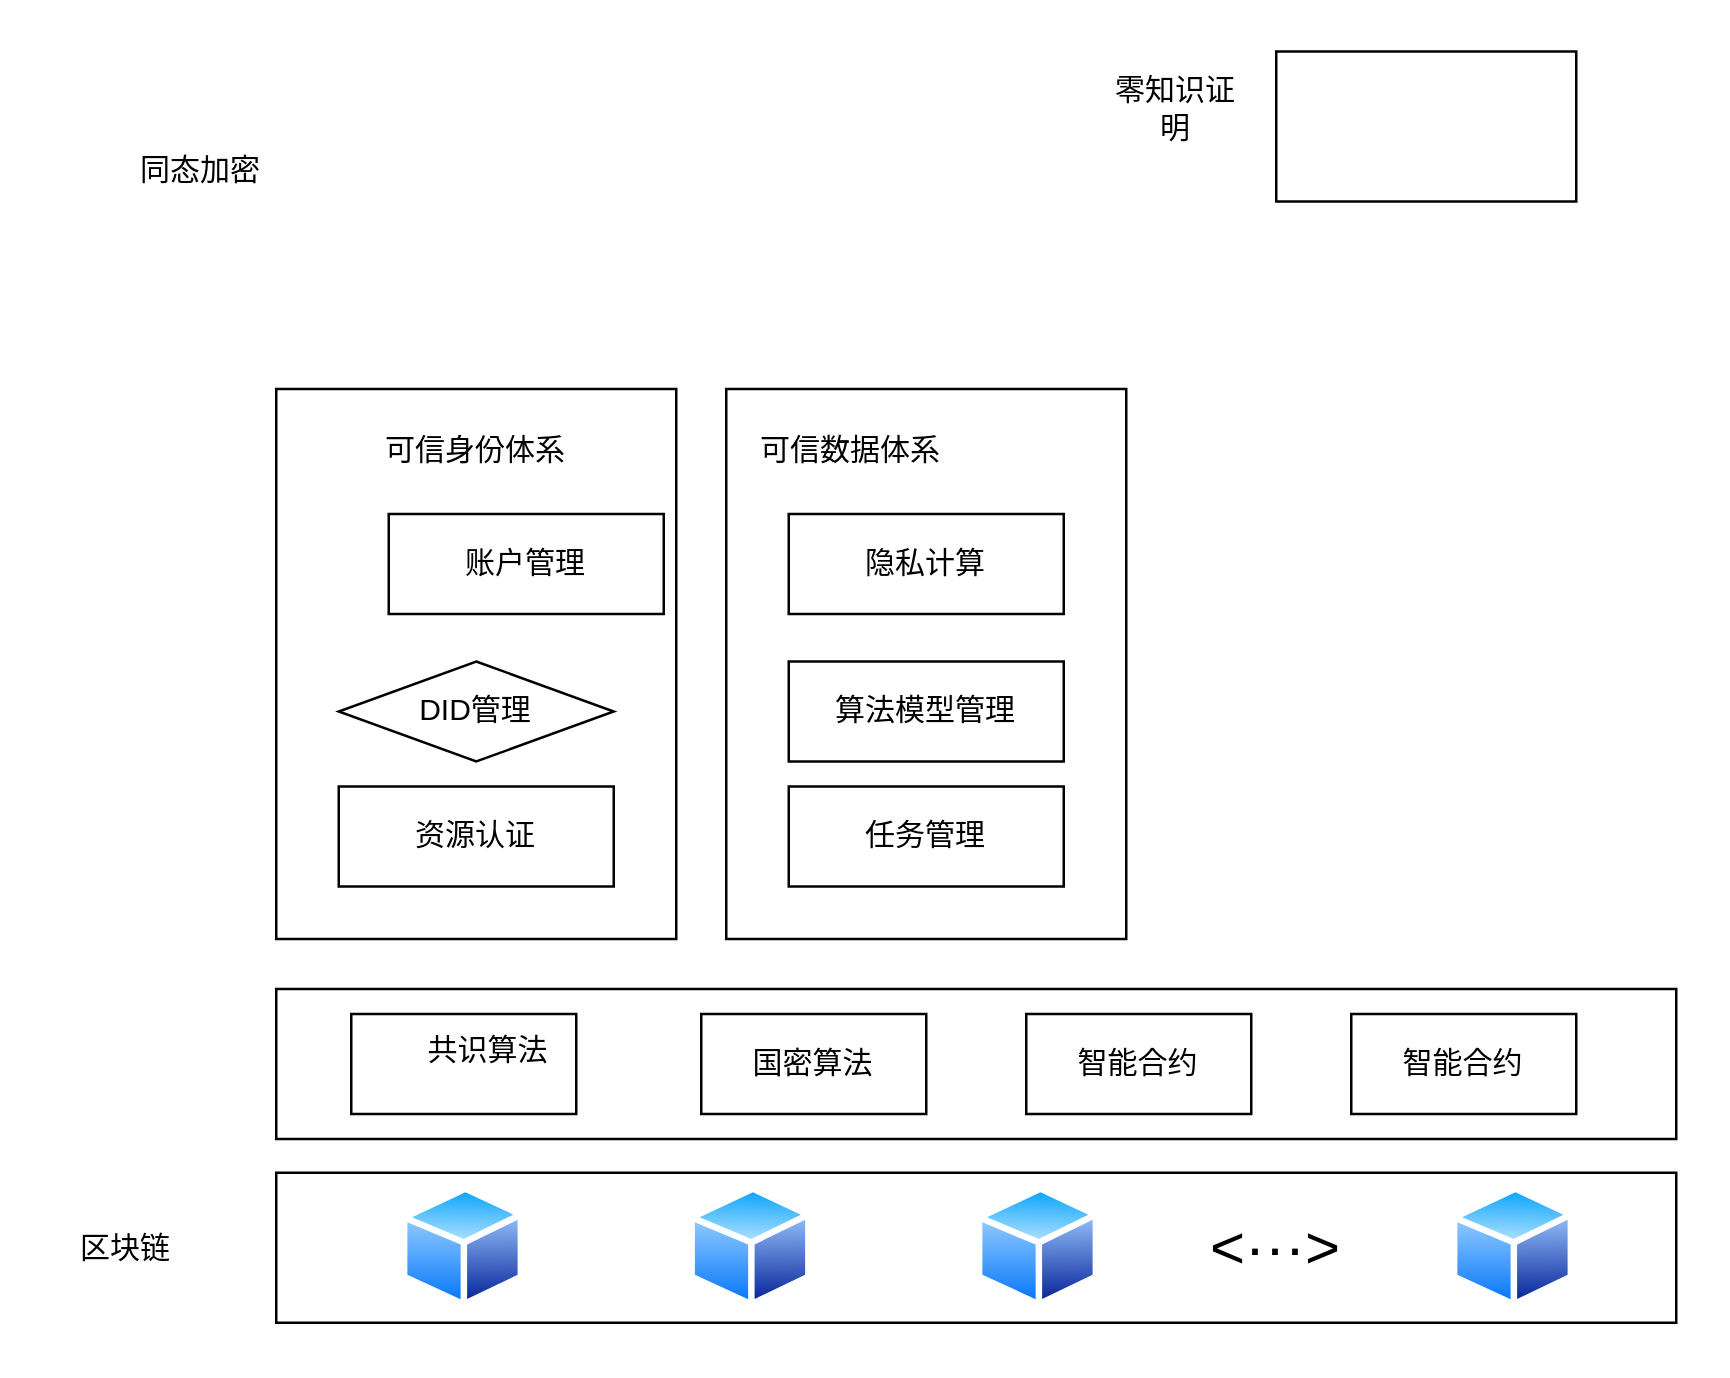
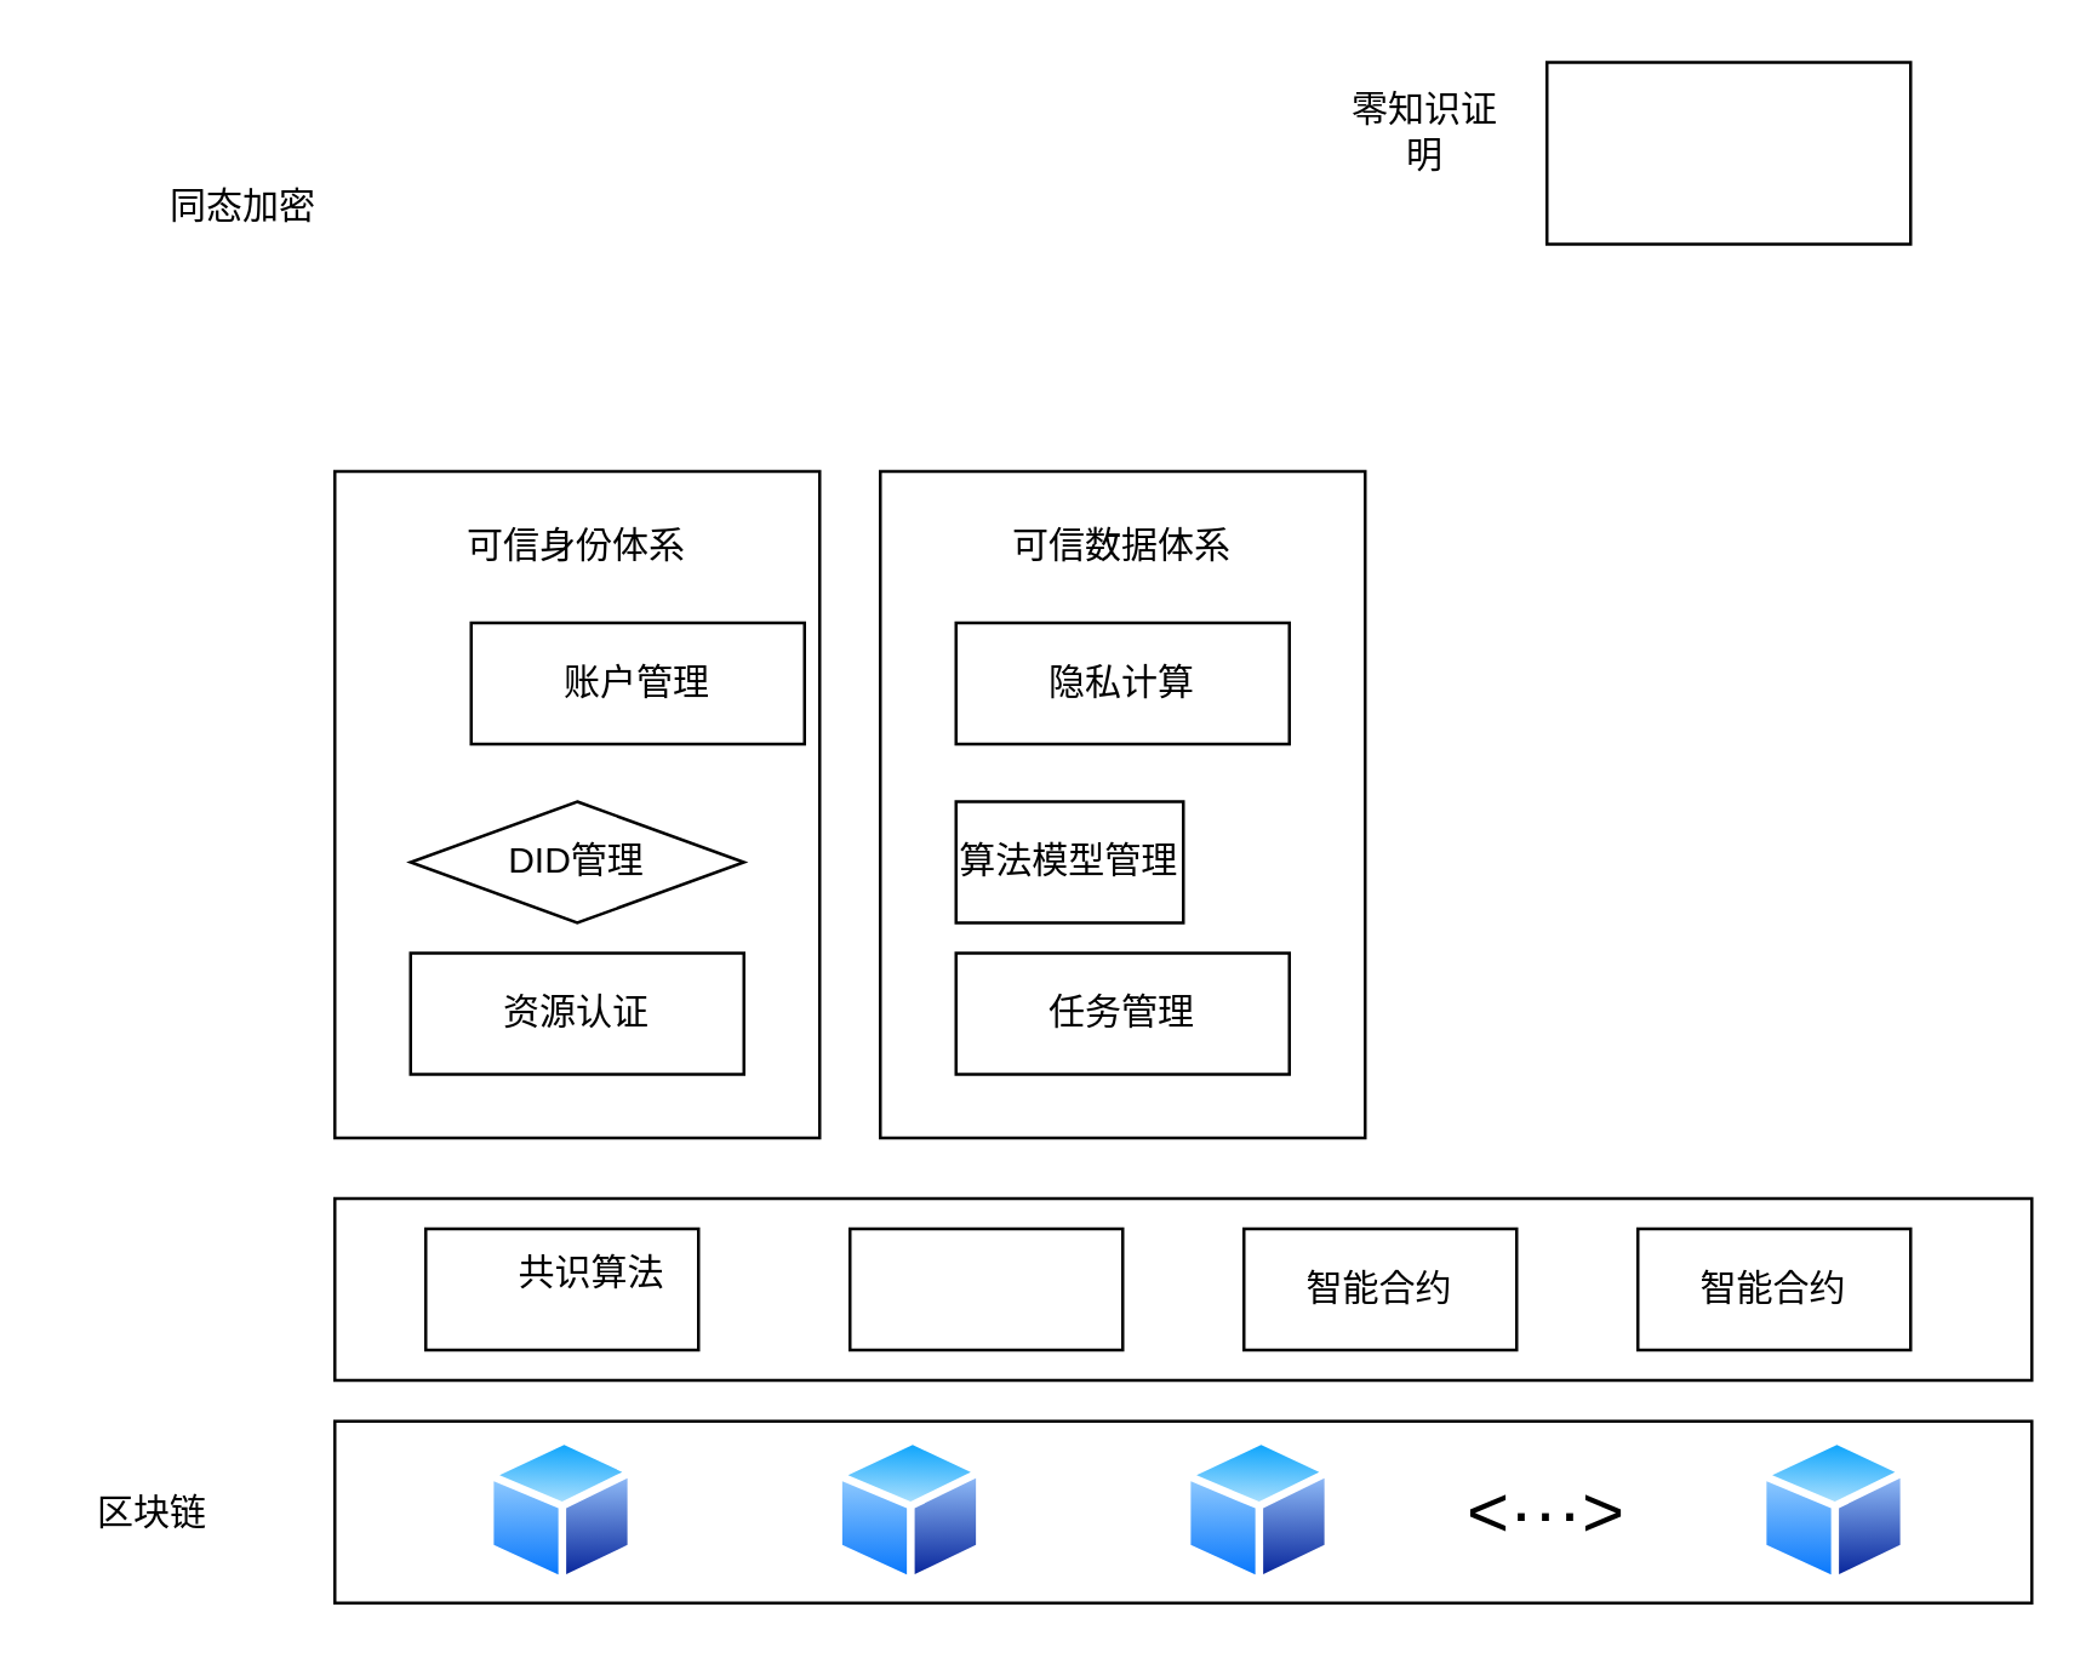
- <mxCell id="30" value="可信数据体系" style="text;html=1;strokeColor=none;fillColor=none;align=center;verticalAlign=middle;whiteSpace=wrap;rounded=0;" vertex="1" parent="1"><mxGeometry x="295" y="165" width="90" height="30" as="geometry" /></mxCell>
+ <mxCell id="30" value="可信数据体系" style="text;html=1;strokeColor=none;fillColor=none;align=center;verticalAlign=middle;whiteSpace=wrap;rounded=0;" vertex="1" parent="1"><mxGeometry x="325" y="165" width="90" height="30" as="geometry" /></mxCell>
- <mxCell id="28" value="算法模型管理" style="rounded=0;whiteSpace=wrap;html=1;" vertex="1" parent="1"><mxGeometry x="315" y="264" width="110" height="40" as="geometry" /></mxCell>
+ <mxCell id="28" value="算法模型管理" style="rounded=0;whiteSpace=wrap;html=1;" vertex="1" parent="1"><mxGeometry x="315" y="264" width="75" height="40" as="geometry" /></mxCell>
- <mxCell id="15" value="国密算法" style="text;html=1;strokeColor=none;fillColor=none;align=center;verticalAlign=middle;whiteSpace=wrap;rounded=0;" vertex="1" parent="1"><mxGeometry x="295" y="412.5" width="60" height="25" as="geometry" /></mxCell>
